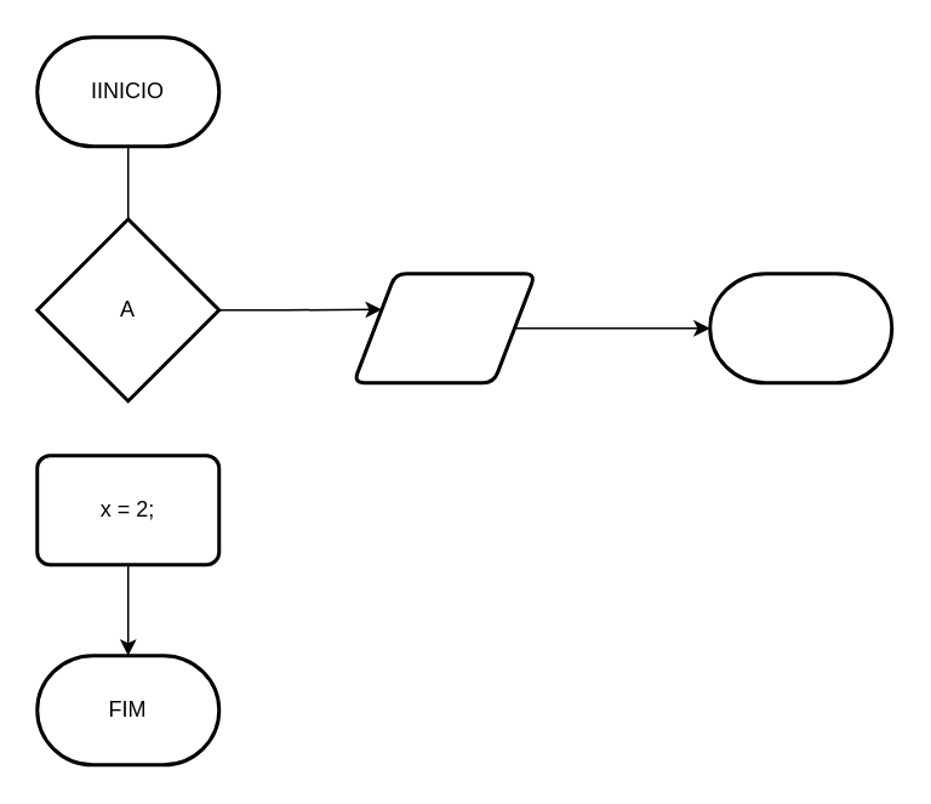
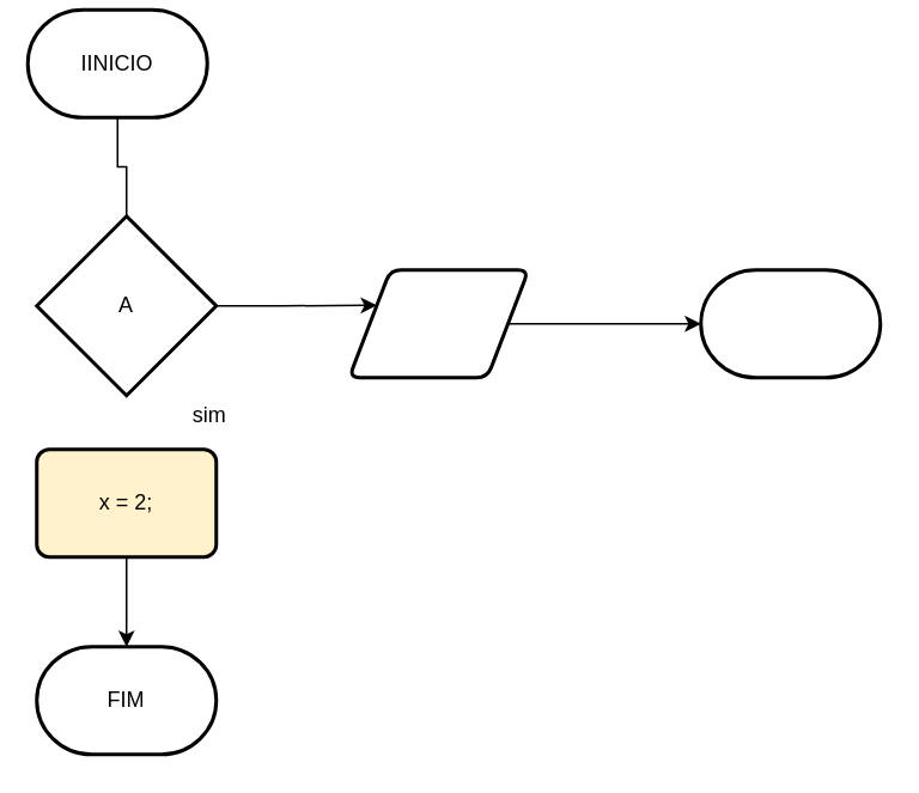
- <mxCell id="3" value="IINICIO" style="strokeWidth=2;html=1;shape=mxgraph.flowchart.terminator;whiteSpace=wrap;" vertex="1" parent="1"><mxGeometry x="20" y="20" width="100" height="60" as="geometry" /></mxCell>
+ <mxCell id="3" value="IINICIO" style="strokeWidth=2;html=1;shape=mxgraph.flowchart.terminator;whiteSpace=wrap;" vertex="1" parent="1"><mxGeometry x="15" y="5" width="100" height="60" as="geometry" /></mxCell>
+ <mxCell id="12" value="sim" style="text;html=1;align=center;verticalAlign=middle;resizable=0;points=[];autosize=1;" vertex="1" parent="1"><mxGeometry x="101" y="221" width="30" height="20" as="geometry" /></mxCell>
- <mxCell id="10" value="x = 2;" style="rounded=1;whiteSpace=wrap;html=1;absoluteArcSize=1;arcSize=14;strokeWidth=2;" vertex="1" parent="1"><mxGeometry x="20" y="250" width="100" height="60" as="geometry" /></mxCell>
+ <mxCell id="10" value="x = 2;" style="rounded=1;whiteSpace=wrap;html=1;absoluteArcSize=1;arcSize=14;strokeWidth=2;fillColor=#fff2cc;" vertex="1" parent="1"><mxGeometry x="20" y="250" width="100" height="60" as="geometry" /></mxCell>
